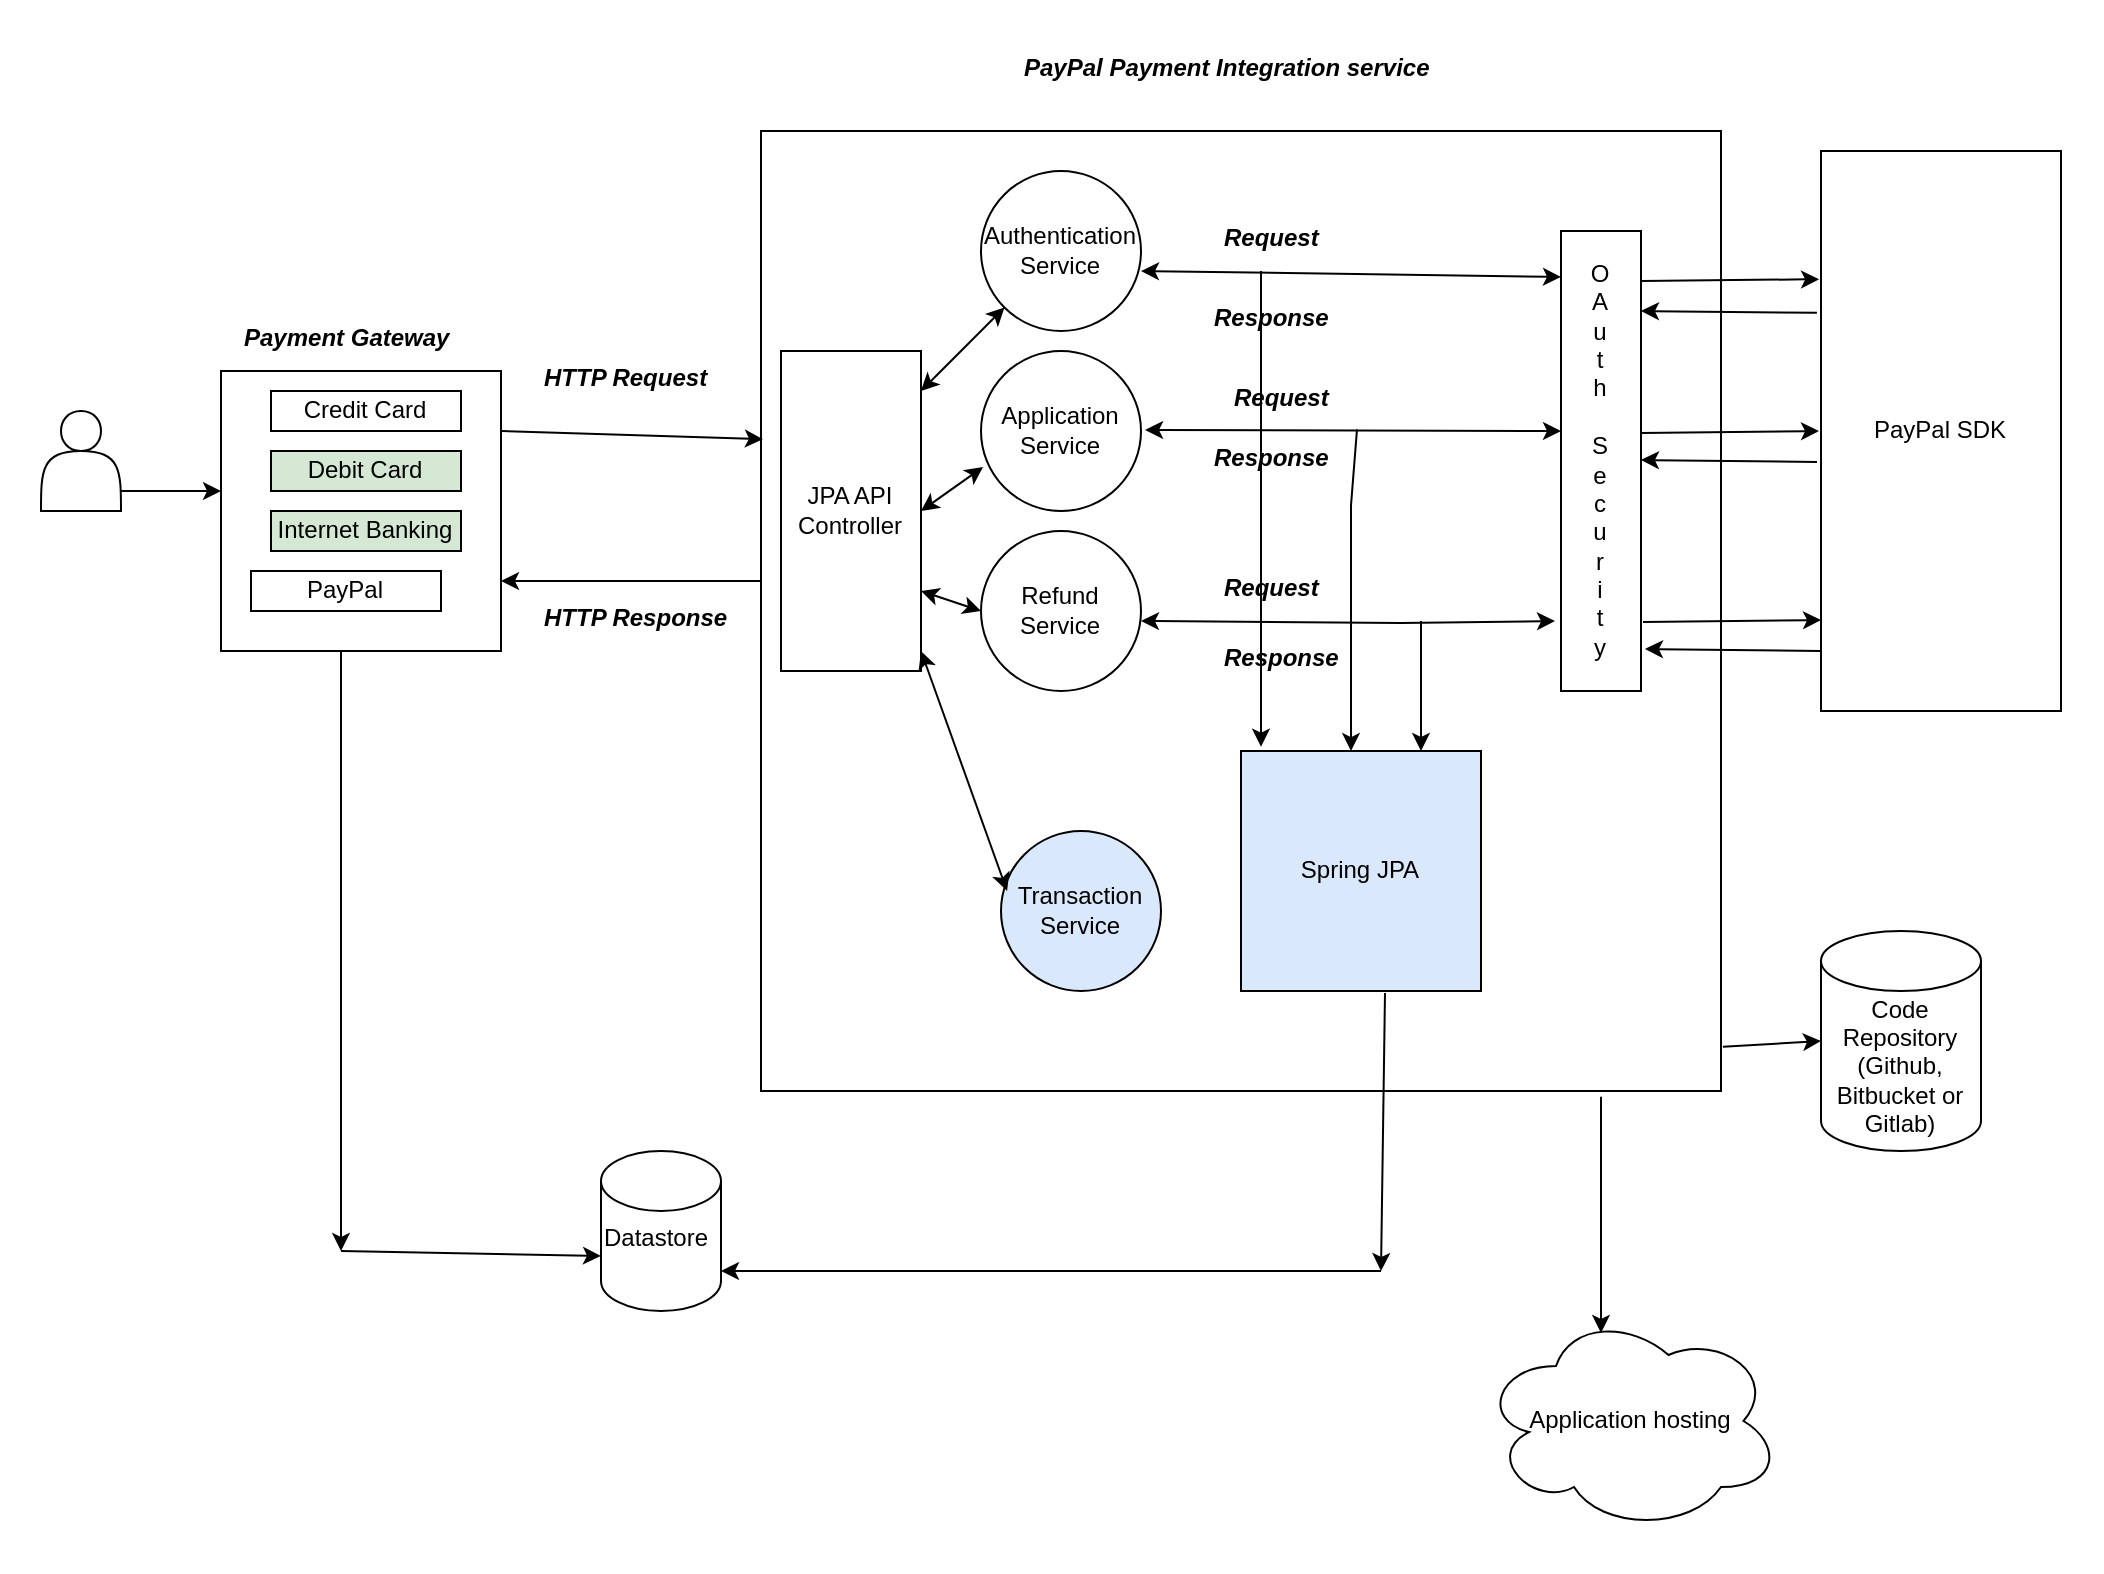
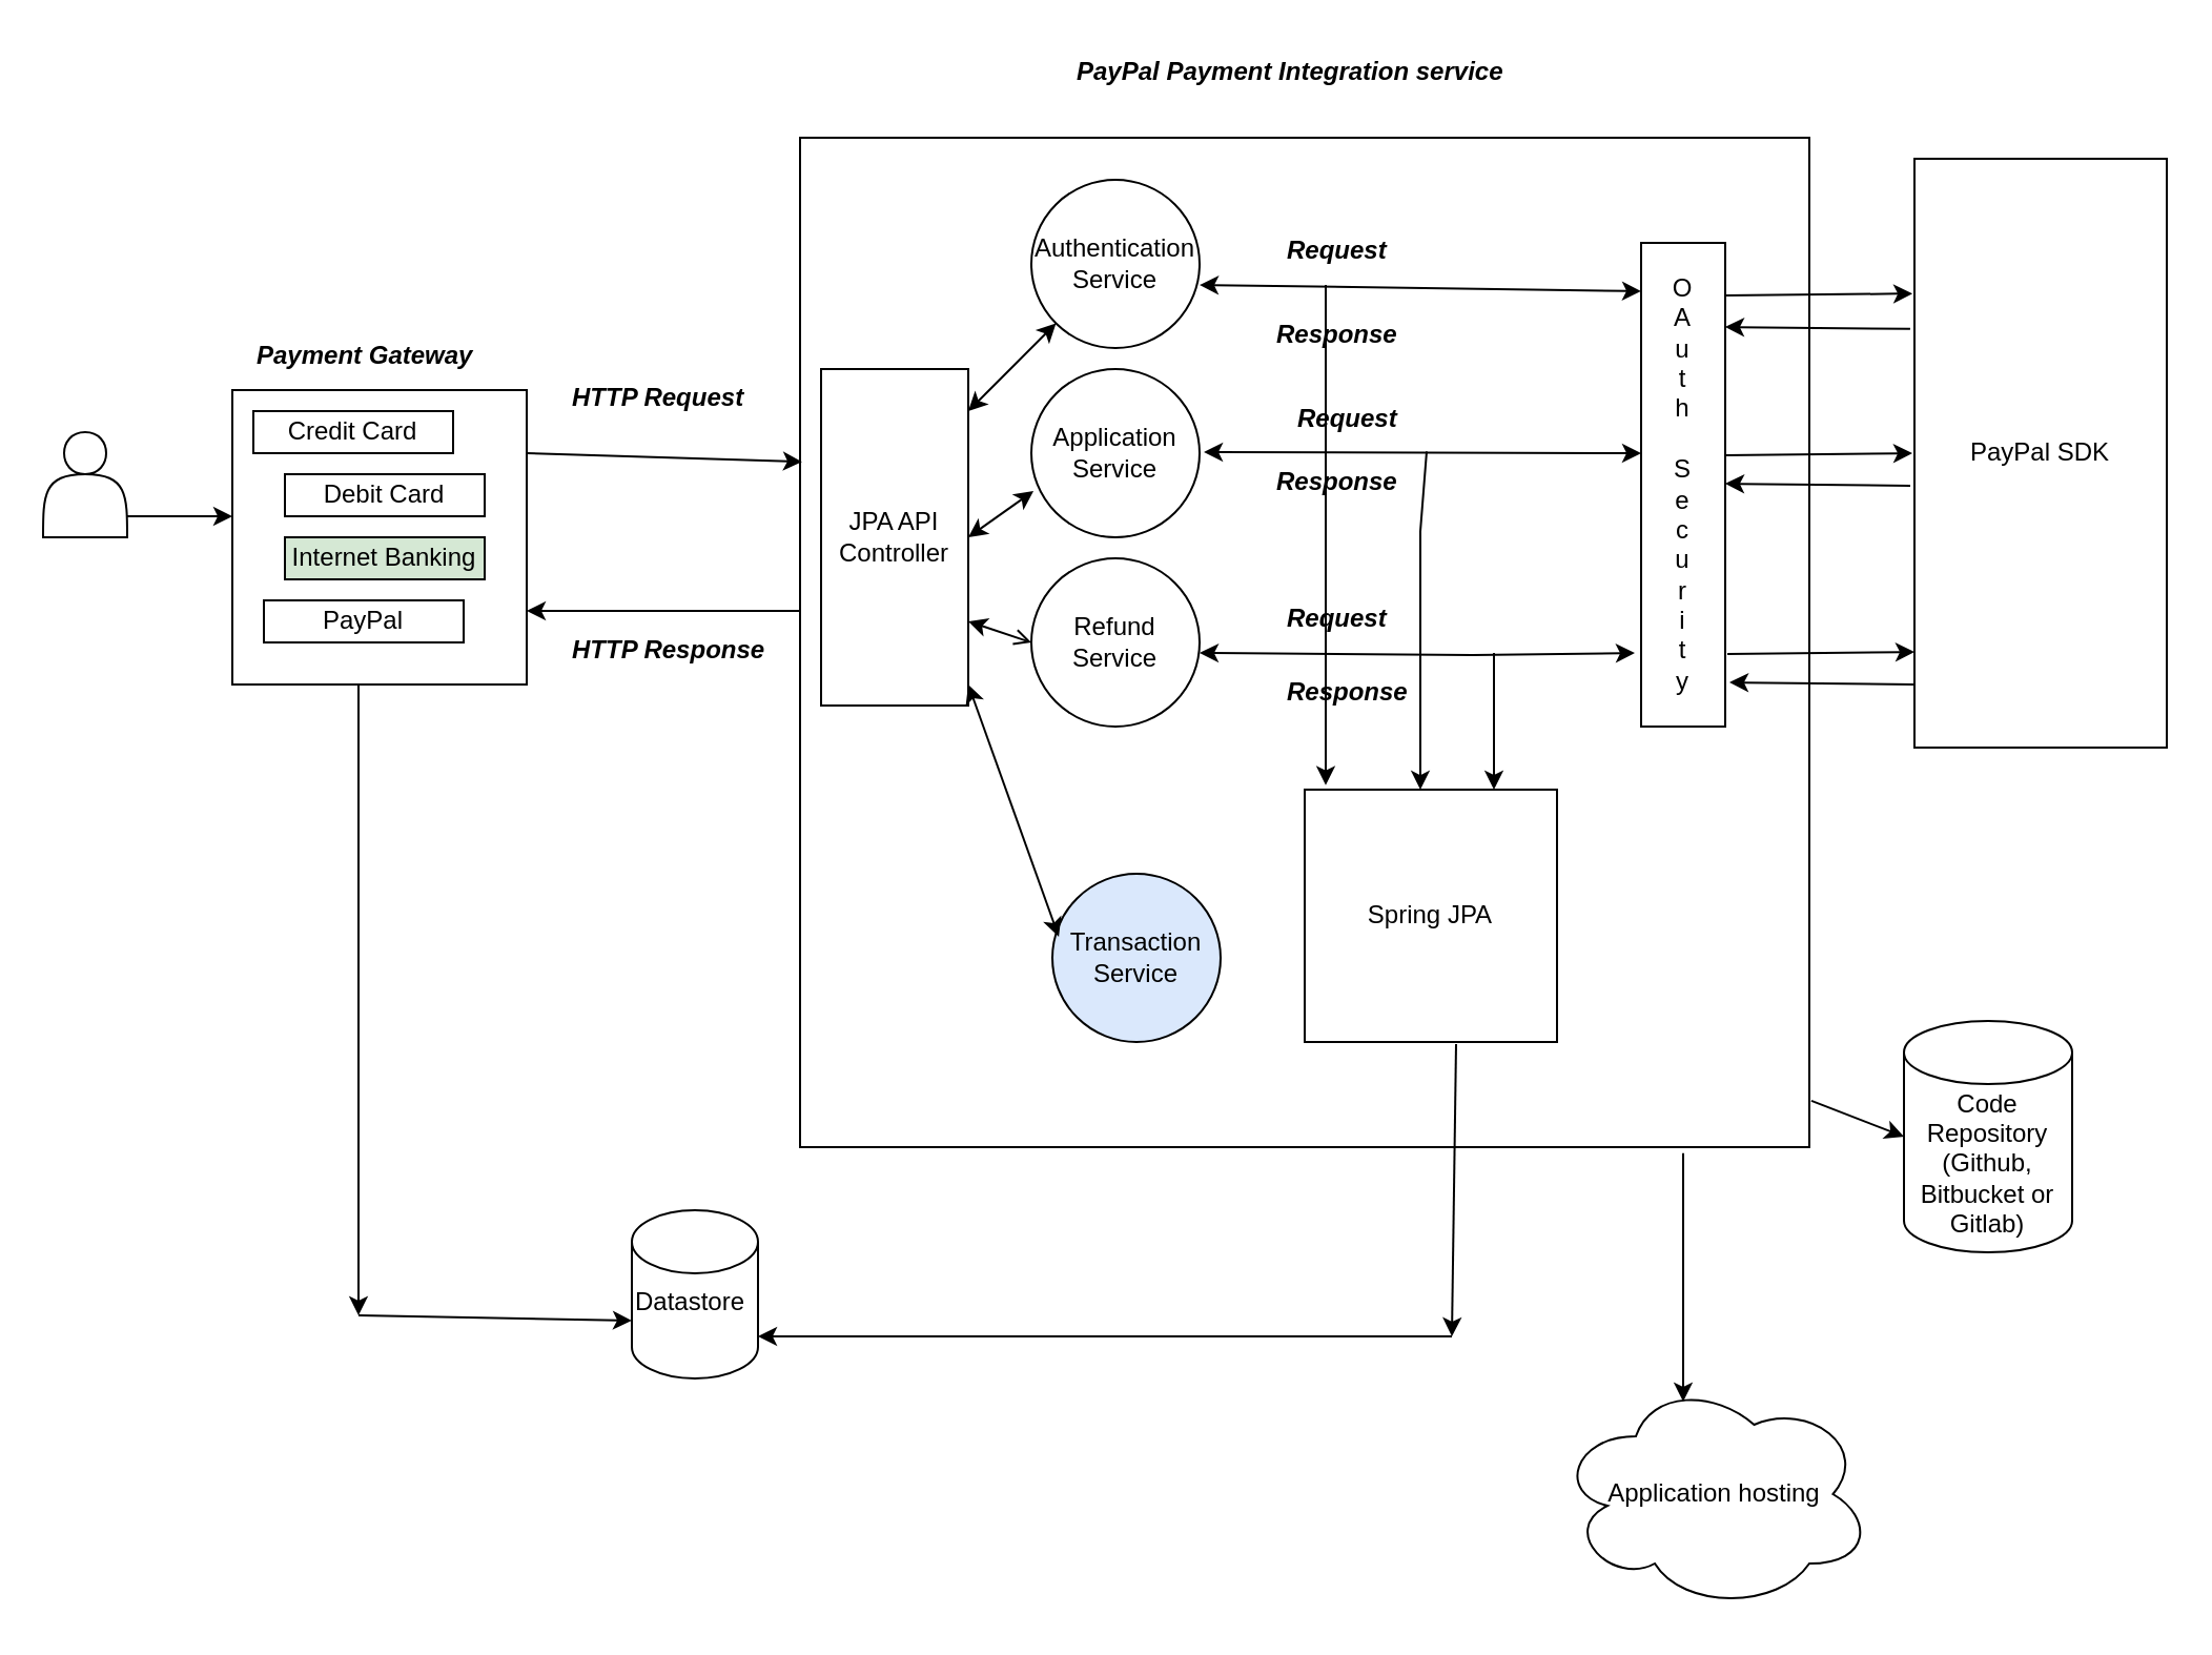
- <mxCell id="5" value="Credit Card" style="rounded=0;whiteSpace=wrap;html=1;" parent="1" vertex="1"><mxGeometry x="135" y="195" width="95" height="20" as="geometry" /></mxCell>
+ <mxCell id="5" value="Credit Card" style="rounded=0;whiteSpace=wrap;html=1;" parent="1" vertex="1"><mxGeometry x="120" y="195" width="95" height="20" as="geometry" /></mxCell>
- <mxCell id="7" value="Debit Card" style="rounded=0;whiteSpace=wrap;html=1;fillColor=#d5e8d4;" parent="1" vertex="1"><mxGeometry x="135" y="225" width="95" height="20" as="geometry" /></mxCell>
+ <mxCell id="7" value="Debit Card" style="rounded=0;whiteSpace=wrap;html=1;" parent="1" vertex="1"><mxGeometry x="135" y="225" width="95" height="20" as="geometry" /></mxCell>
- <mxCell id="23" value="" style="endArrow=classic;startArrow=classic;html=1;rounded=0;entryX=0;entryY=0.5;entryDx=0;entryDy=0;exitX=1;exitY=0.75;exitDx=0;exitDy=0;" parent="1" source="16" target="19" edge="1"><mxGeometry width="50" height="50" relative="1" as="geometry"><mxPoint x="470" y="295" as="sourcePoint" /><mxPoint x="460" y="235" as="targetPoint" /></mxGeometry></mxCell>
+ <mxCell id="23" value="" style="endArrow=open;startArrow=classic;html=1;rounded=0;entryX=0;entryY=0.5;entryDx=0;entryDy=0;exitX=1;exitY=0.75;exitDx=0;exitDy=0;" parent="1" source="16" target="19" edge="1"><mxGeometry width="50" height="50" relative="1" as="geometry"><mxPoint x="470" y="295" as="sourcePoint" /><mxPoint x="460" y="235" as="targetPoint" /></mxGeometry></mxCell>
- <mxCell id="34" value="Spring JPA" style="rounded=0;whiteSpace=wrap;html=1;fillColor=#dae8fc;" parent="1" vertex="1"><mxGeometry x="620" y="375" width="120" height="120" as="geometry" /></mxCell>
+ <mxCell id="34" value="Spring JPA" style="rounded=0;whiteSpace=wrap;html=1;" parent="1" vertex="1"><mxGeometry x="620" y="375" width="120" height="120" as="geometry" /></mxCell>
- <mxCell id="52" value="&lt;div&gt;Code Repository&lt;/div&gt;&lt;div&gt;(Github, Bitbucket or Gitlab)&lt;br&gt;&lt;/div&gt;" style="shape=cylinder3;whiteSpace=wrap;html=1;boundedLbl=1;backgroundOutline=1;size=15;" parent="1" vertex="1"><mxGeometry x="910" y="465" width="80" height="110" as="geometry" /></mxCell>
+ <mxCell id="52" value="&lt;div&gt;Code Repository&lt;/div&gt;&lt;div&gt;(Github, Bitbucket or Gitlab)&lt;br&gt;&lt;/div&gt;" style="shape=cylinder3;whiteSpace=wrap;html=1;boundedLbl=1;backgroundOutline=1;size=15;" parent="1" vertex="1"><mxGeometry x="905" y="485" width="80" height="110" as="geometry" /></mxCell>
